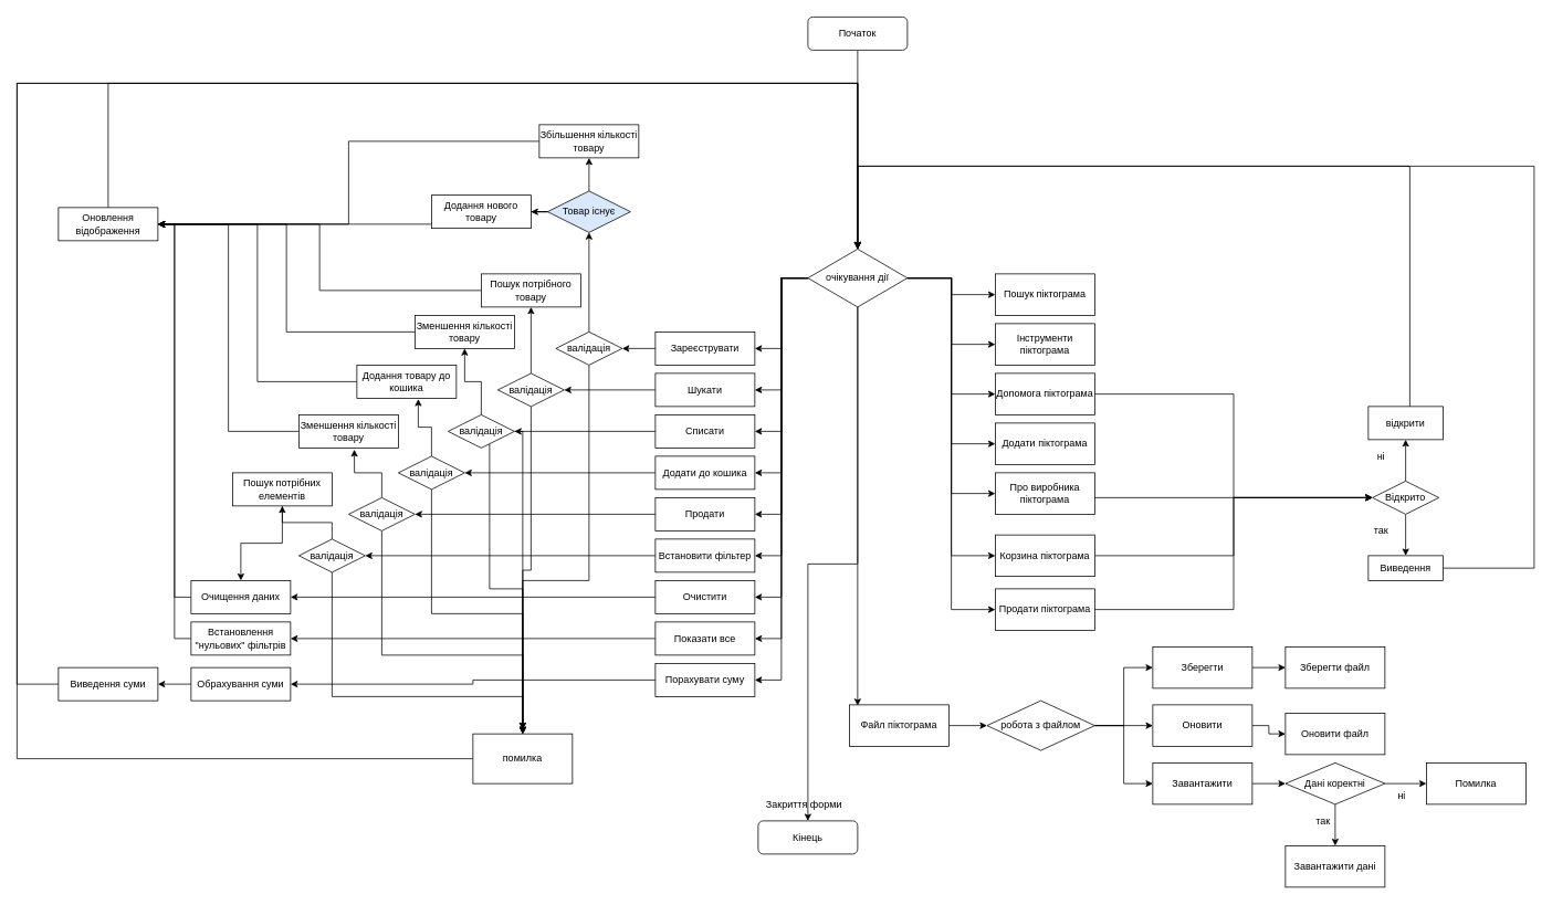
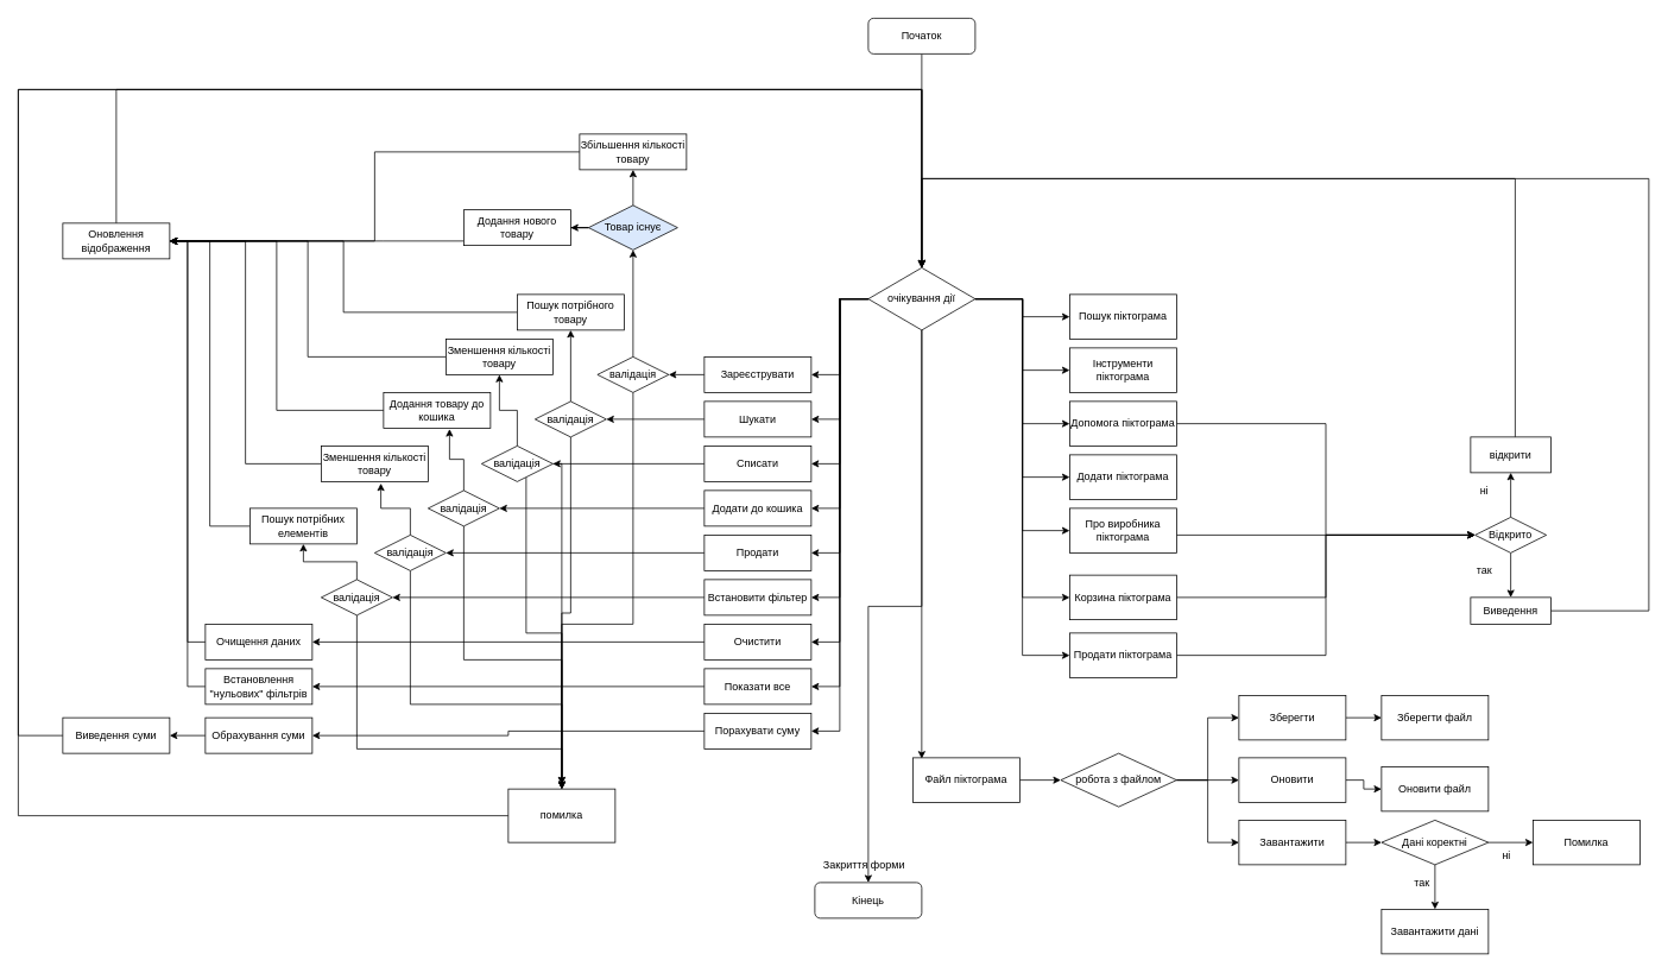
- <mxCell id="115" style="edgeStyle=orthogonalEdgeStyle;rounded=0;orthogonalLoop=1;jettySize=auto;html=1;strokeColor=default;" edge="1" parent="1" source="116" target="106"><mxGeometry relative="1" as="geometry" /></mxCell>
+ <mxCell id="115" style="edgeStyle=orthogonalEdgeStyle;rounded=0;orthogonalLoop=1;jettySize=auto;html=1;entryX=1;entryY=0.5;entryDx=0;entryDy=0;strokeColor=default;" edge="1" parent="1" source="116" target="114"><mxGeometry relative="1" as="geometry" /></mxCell>
